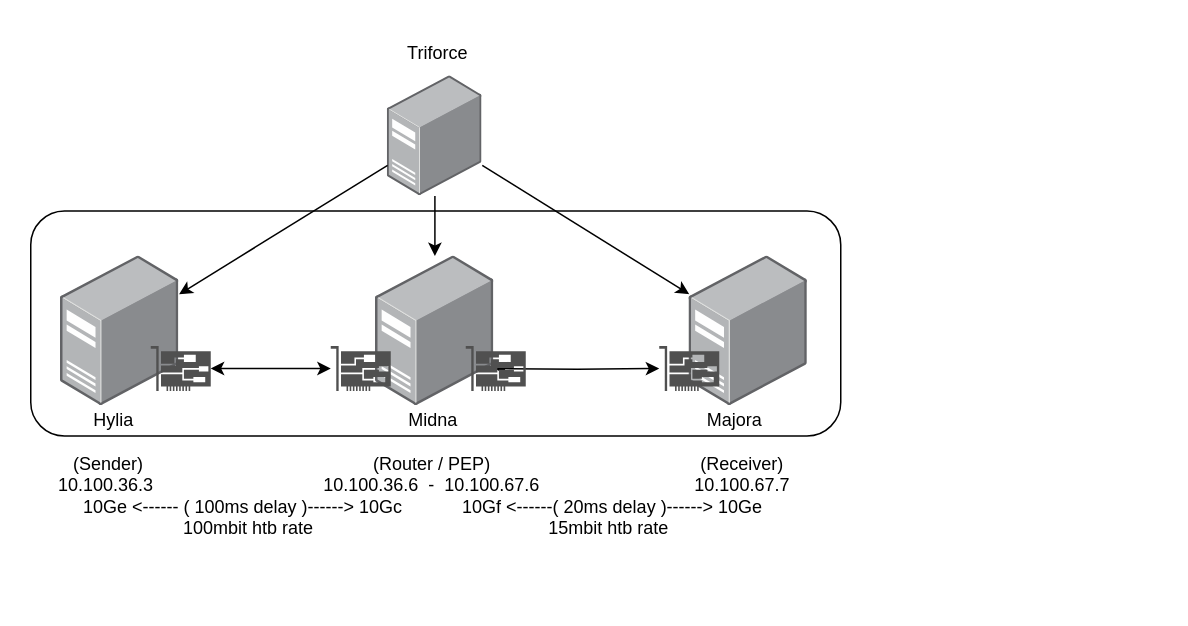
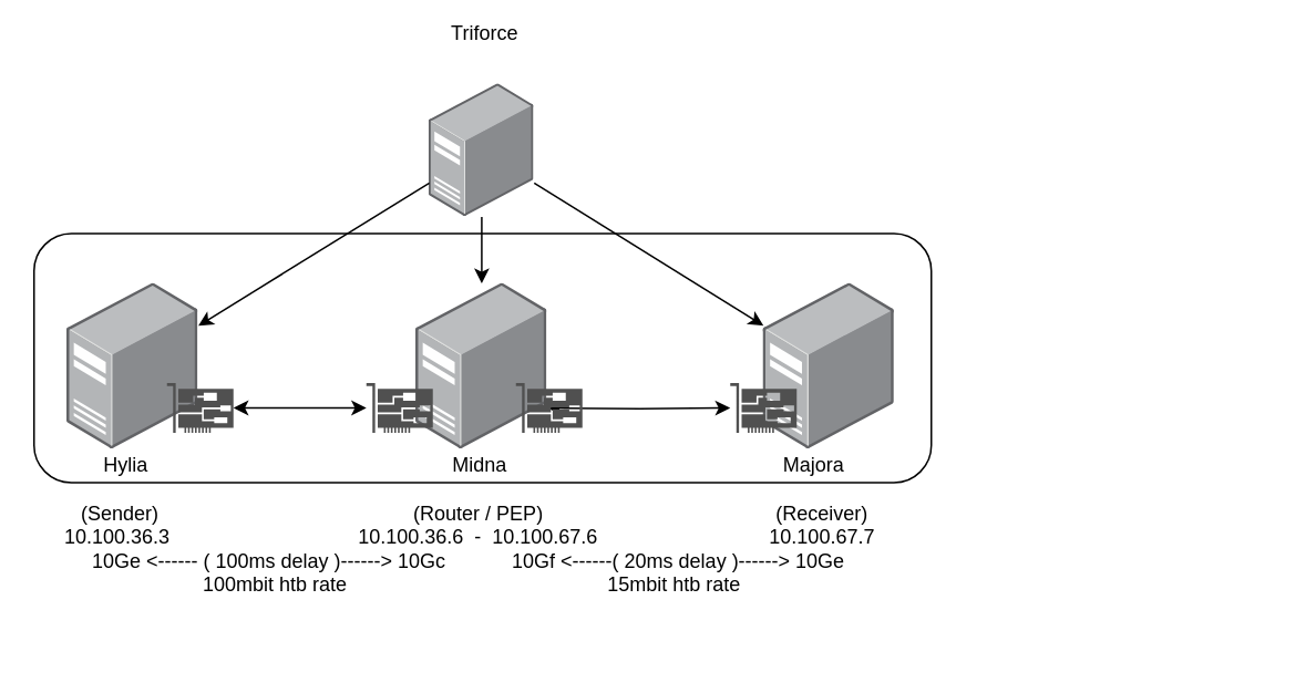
- <mxCell id="17" value="Triforce" style="text;html=1;align=center;verticalAlign=middle;resizable=0;points=[];autosize=1;strokeColor=none;fillColor=none;" vertex="1" parent="1"><mxGeometry x="261" y="20" width="60" height="30" as="geometry" /></mxCell>
+ <mxCell id="17" value="Triforce" style="text;html=1;align=center;verticalAlign=middle;resizable=0;points=[];autosize=1;strokeColor=none;fillColor=none;" vertex="1" parent="1"><mxGeometry x="261" y="5" width="60" height="30" as="geometry" /></mxCell>
